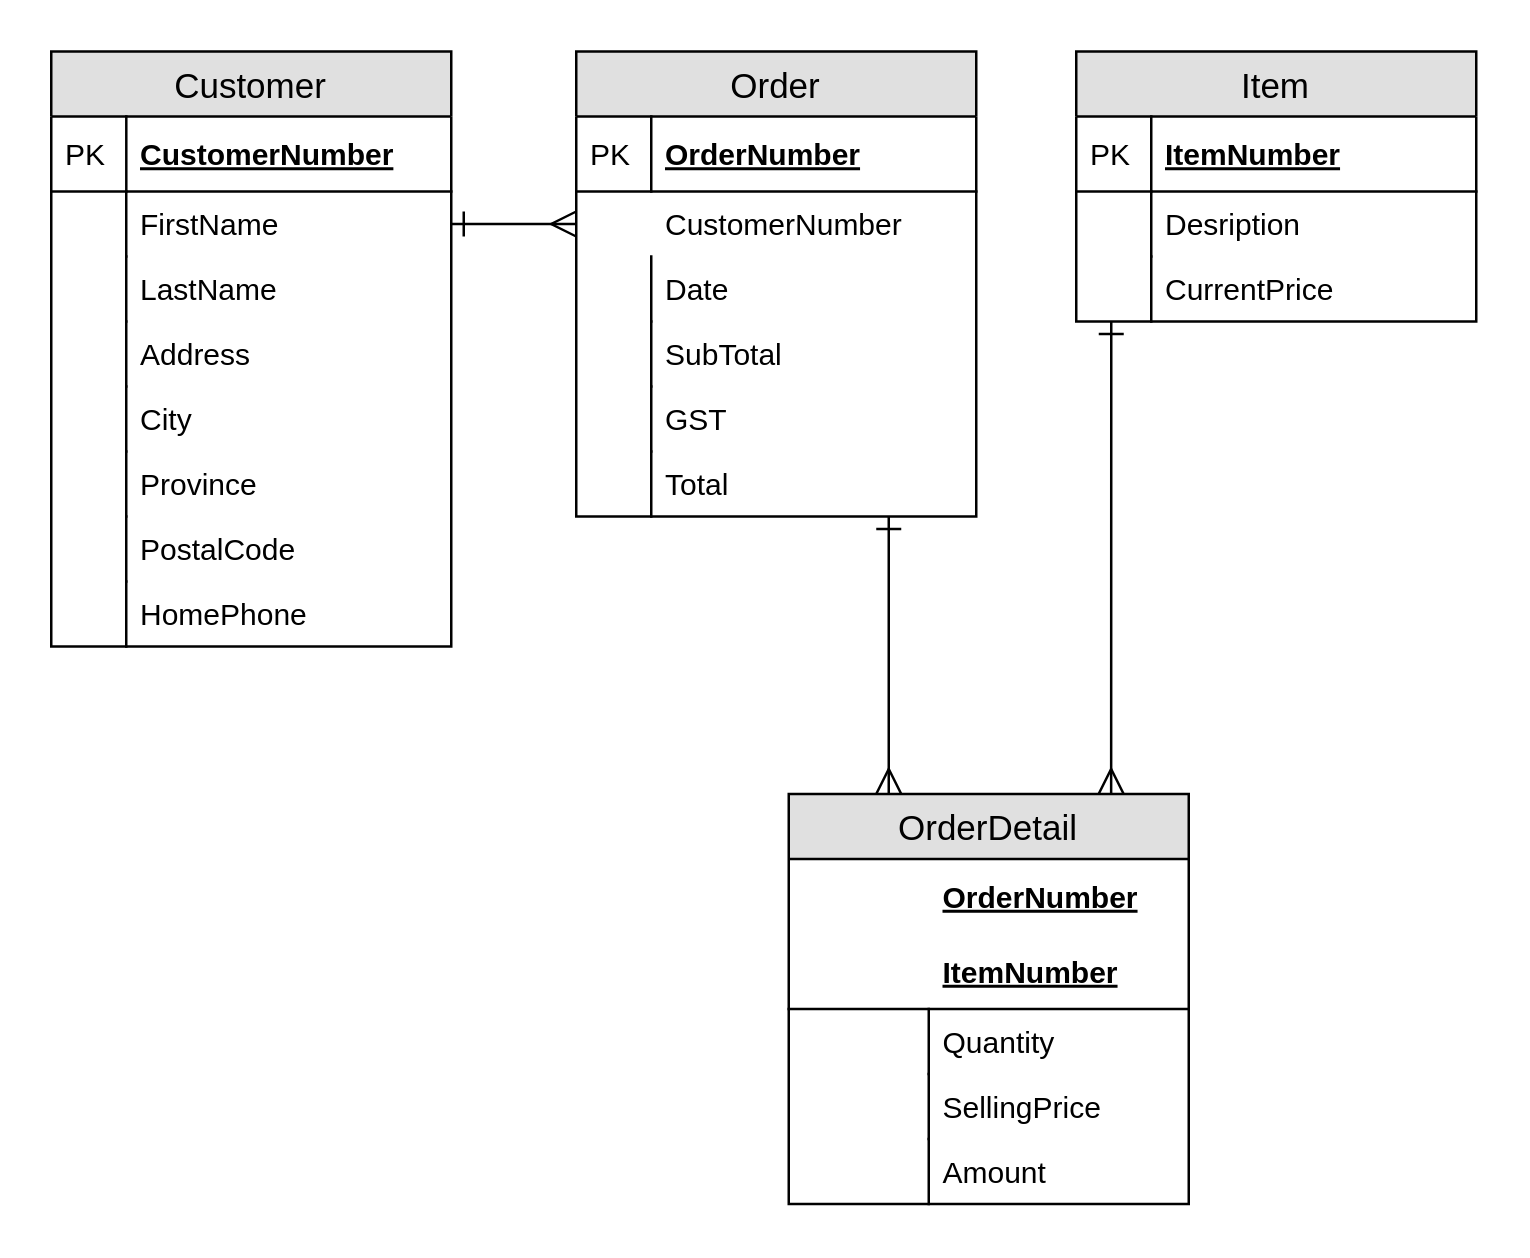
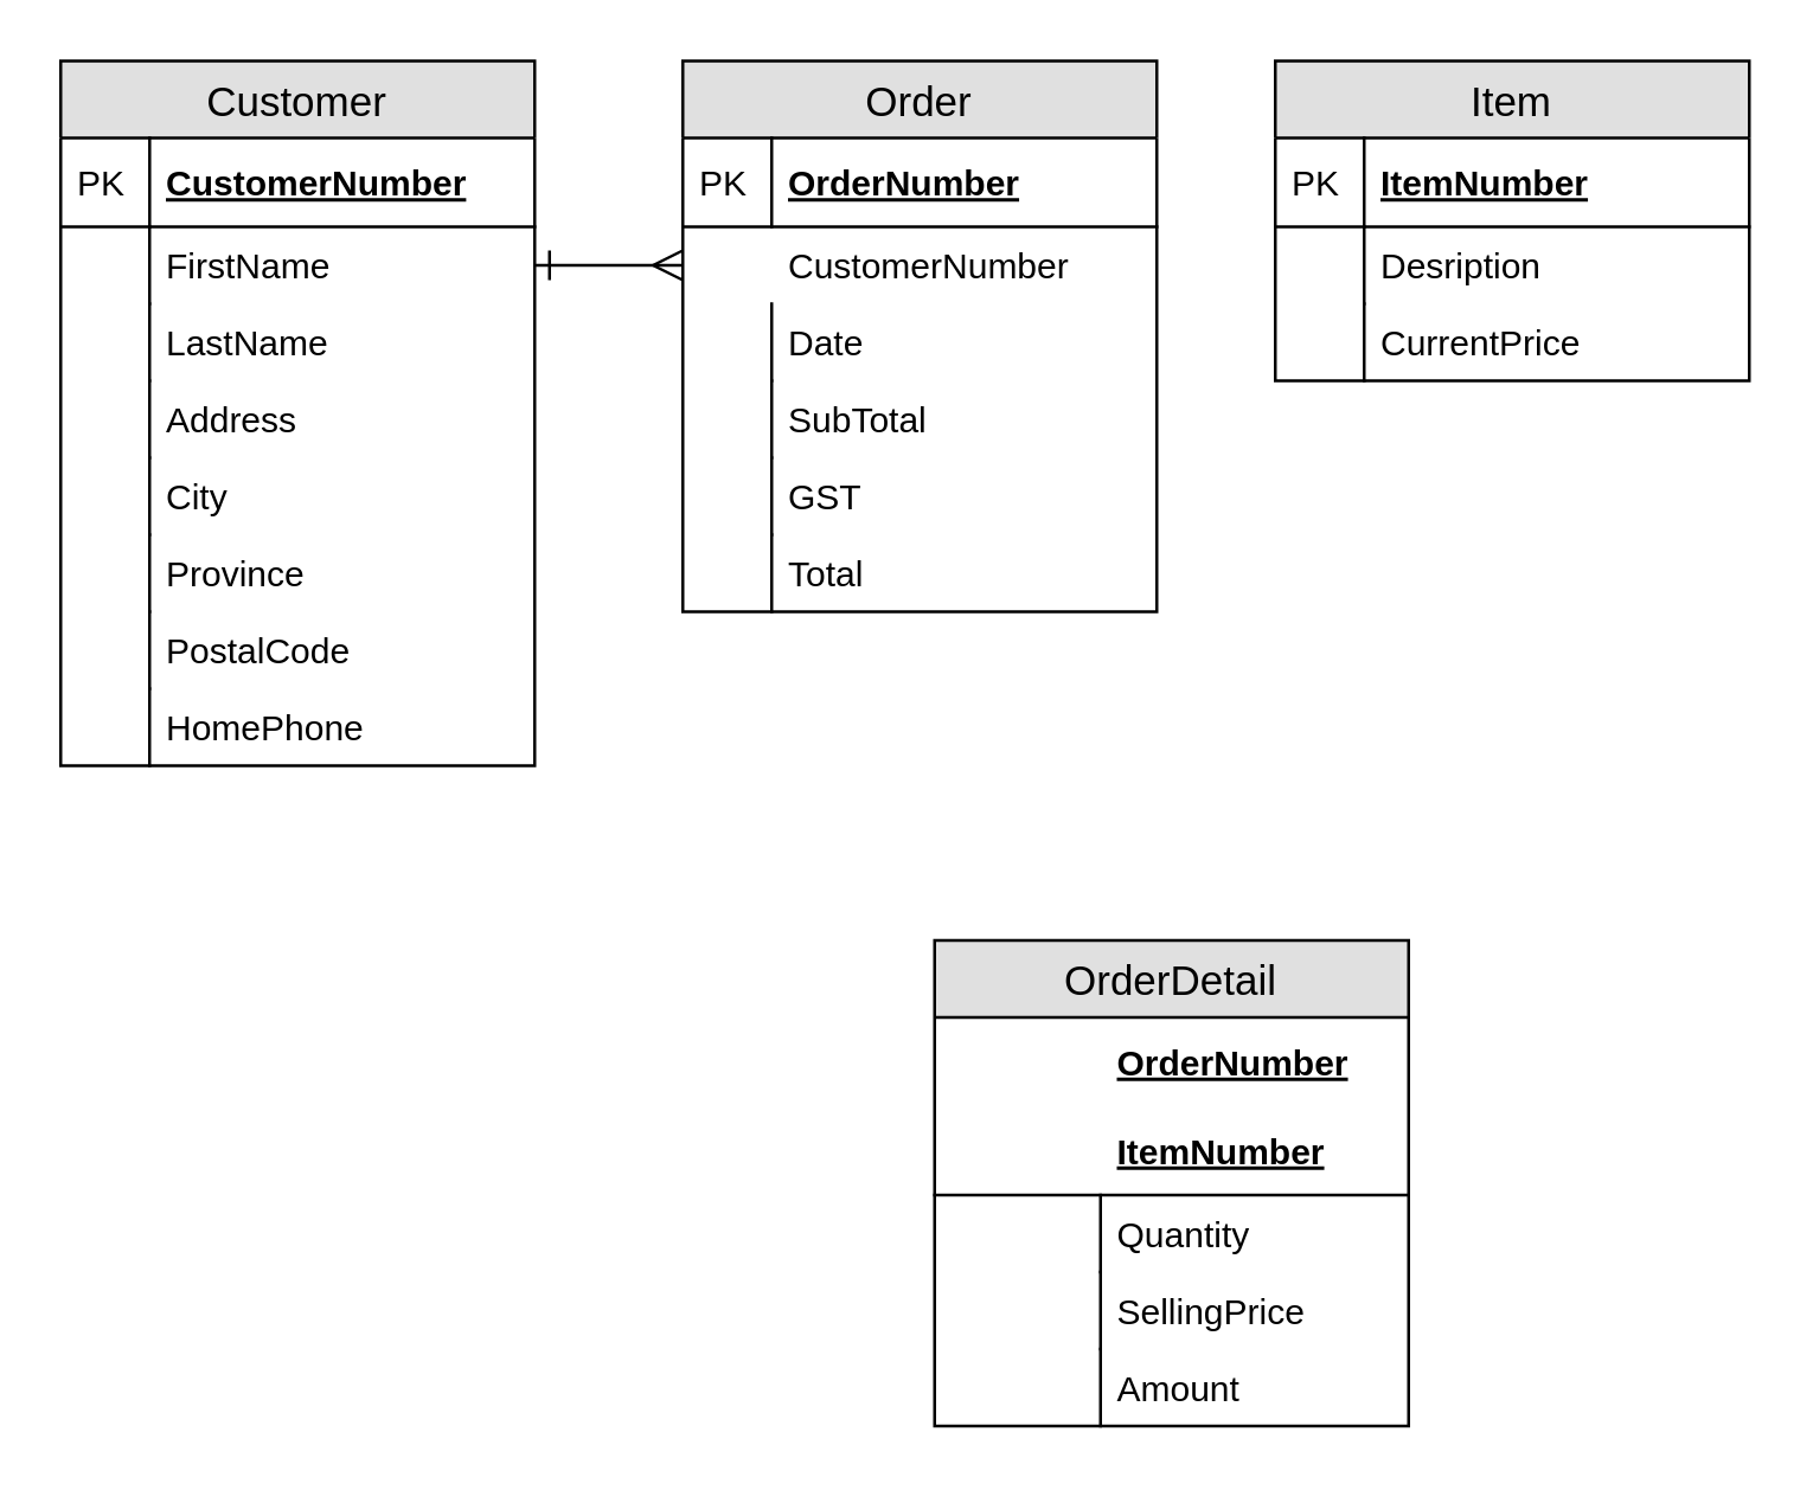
- <mxCell id="42" style="edgeStyle=orthogonalEdgeStyle;rounded=0;orthogonalLoop=1;jettySize=auto;html=1;entryX=0.806;entryY=0;entryDx=0;entryDy=0;entryPerimeter=0;startArrow=ERone;startFill=0;startSize=8;endArrow=ERmany;endFill=0;endSize=8;" edge="1" parent="1" source="43" target="33"><mxGeometry relative="1" as="geometry"><Array as="points"><mxPoint x="444" y="157" /><mxPoint x="444" y="157" /></Array></mxGeometry></mxCell>
- <mxCell id="19" style="edgeStyle=orthogonalEdgeStyle;rounded=0;orthogonalLoop=1;jettySize=auto;html=1;entryX=0.25;entryY=0;entryDx=0;entryDy=0;startArrow=ERone;startFill=0;startSize=8;endArrow=ERmany;endFill=0;endSize=8;" edge="1" parent="1" source="20" target="33"><mxGeometry relative="1" as="geometry"><Array as="points"><mxPoint x="355" y="277" /><mxPoint x="355" y="277" /></Array></mxGeometry></mxCell>
